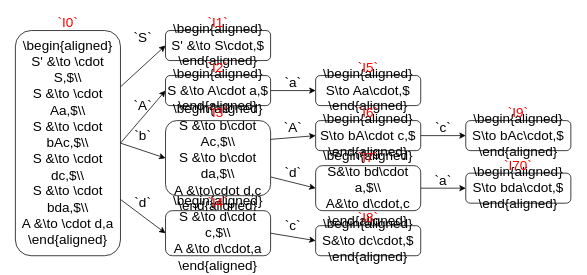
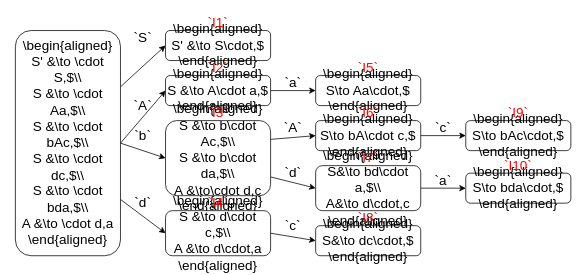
- <mxCell id="33" value="`I0`" style="text;html=1;strokeColor=none;fillColor=none;align=center;verticalAlign=middle;whiteSpace=wrap;rounded=0;fontSize=18;fontColor=#FF0000;" vertex="1" parent="1"><mxGeometry x="70" y="20" width="40" height="20" as="geometry" /></mxCell>
- <mxCell id="43" value="`I70`" style="text;html=1;strokeColor=none;fillColor=none;align=center;verticalAlign=middle;whiteSpace=wrap;rounded=0;fontSize=18;fontColor=#FF0000;" vertex="1" parent="1"><mxGeometry x="670" y="210" width="40" height="20" as="geometry" /></mxCell>
+ <mxCell id="43" value="`I10`" style="text;html=1;strokeColor=none;fillColor=none;align=center;verticalAlign=middle;whiteSpace=wrap;rounded=0;fontSize=18;fontColor=#FF0000;" vertex="1" parent="1"><mxGeometry x="670" y="210" width="40" height="20" as="geometry" /></mxCell>
